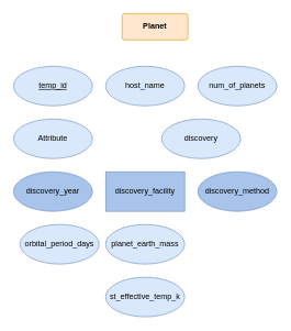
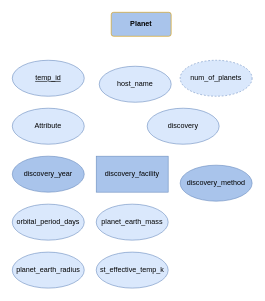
- <mxCell id="2" value="&lt;b&gt;Planet&lt;/b&gt;" style="rounded=1;arcSize=10;whiteSpace=wrap;html=1;align=center;labelBackgroundColor=none;fillColor=#ffe6cc;strokeColor=#d79b00;" vertex="1" parent="1"><mxGeometry x="185" y="20" width="100" height="40" as="geometry" /></mxCell>
+ <mxCell id="2" value="&lt;b&gt;Planet&lt;/b&gt;" style="rounded=1;arcSize=10;whiteSpace=wrap;html=1;align=center;labelBackgroundColor=none;fillColor=#a9c4eb;strokeColor=#d79b00;" vertex="1" parent="1"><mxGeometry x="185" y="20" width="100" height="40" as="geometry" /></mxCell>
- <mxCell id="5" value="host_name" style="ellipse;whiteSpace=wrap;html=1;align=center;labelBackgroundColor=none;fillColor=#dae8fc;strokeColor=#6c8ebf;" vertex="1" parent="1"><mxGeometry x="160" y="100" width="120" height="60" as="geometry" /></mxCell>
+ <mxCell id="5" value="host_name" style="ellipse;whiteSpace=wrap;html=1;align=center;labelBackgroundColor=none;fillColor=#dae8fc;strokeColor=#6c8ebf;" vertex="1" parent="1"><mxGeometry x="165" y="110" width="120" height="60" as="geometry" /></mxCell>
- <mxCell id="6" value="num_of_planets" style="ellipse;whiteSpace=wrap;html=1;align=center;labelBackgroundColor=none;fillColor=#dae8fc;strokeColor=#6c8ebf;" vertex="1" parent="1"><mxGeometry x="300" y="100" width="120" height="60" as="geometry" /></mxCell>
+ <mxCell id="6" value="num_of_planets" style="ellipse;whiteSpace=wrap;html=1;align=center;labelBackgroundColor=none;fillColor=#dae8fc;strokeColor=#6c8ebf;dashed=1;" vertex="1" parent="1"><mxGeometry x="300" y="100" width="120" height="60" as="geometry" /></mxCell>
- <mxCell id="7" value="discovery_method" style="ellipse;whiteSpace=wrap;html=1;align=center;labelBackgroundColor=none;strokeColor=#6c8ebf;fillColor=#A9C4EB;" vertex="1" parent="1"><mxGeometry x="300" y="260" width="120" height="60" as="geometry" /></mxCell>
+ <mxCell id="7" value="discovery_method" style="ellipse;whiteSpace=wrap;html=1;align=center;labelBackgroundColor=none;strokeColor=#6c8ebf;fillColor=#A9C4EB;" vertex="1" parent="1"><mxGeometry x="300" y="275" width="120" height="60" as="geometry" /></mxCell>
- <mxCell id="11" value="orbital_period_days" style="ellipse;whiteSpace=wrap;html=1;align=center;labelBackgroundColor=none;fillColor=#dae8fc;strokeColor=#6c8ebf;" vertex="1" parent="1"><mxGeometry x="30" y="340" width="120" height="60" as="geometry" /></mxCell>
+ <mxCell id="11" value="orbital_period_days" style="ellipse;whiteSpace=wrap;html=1;align=center;labelBackgroundColor=none;fillColor=#dae8fc;strokeColor=#6c8ebf;" vertex="1" parent="1"><mxGeometry x="20" y="340" width="120" height="60" as="geometry" /></mxCell>
+ <mxCell id="12" value="planet_earth_radius" style="ellipse;whiteSpace=wrap;html=1;align=center;labelBackgroundColor=none;fillColor=#dae8fc;strokeColor=#6c8ebf;" vertex="1" parent="1"><mxGeometry x="20" y="420" width="120" height="60" as="geometry" /></mxCell>
